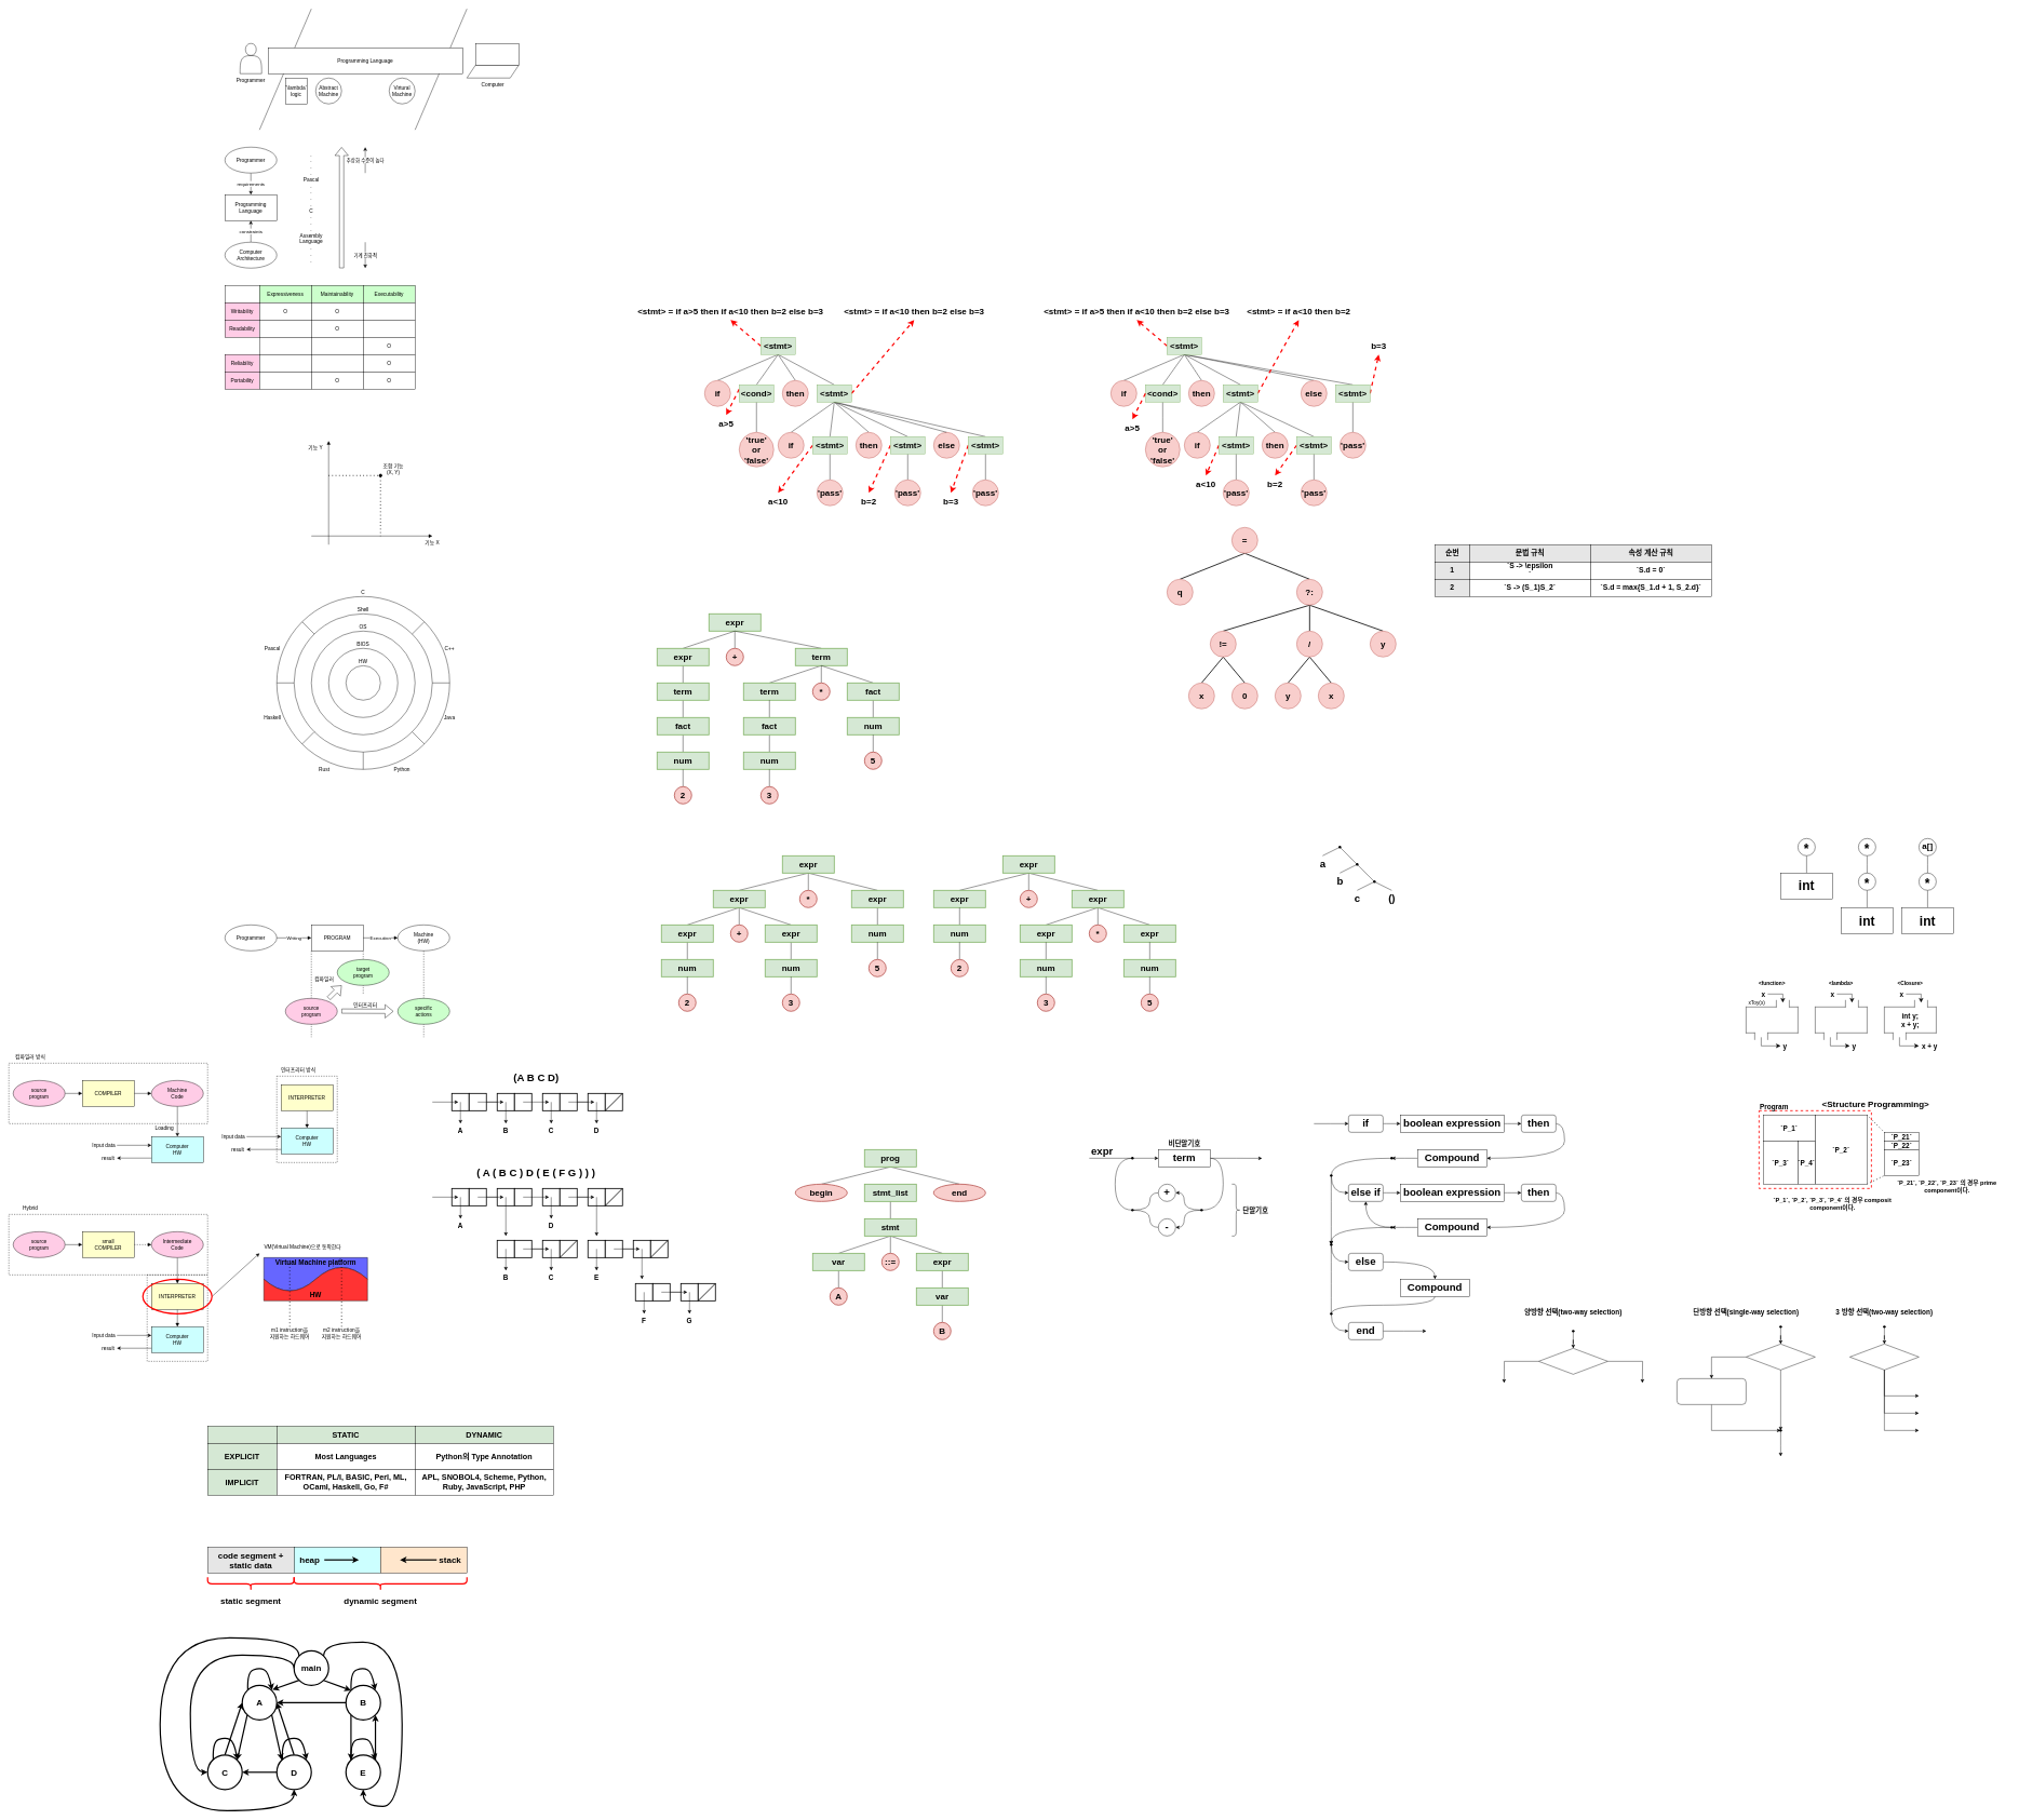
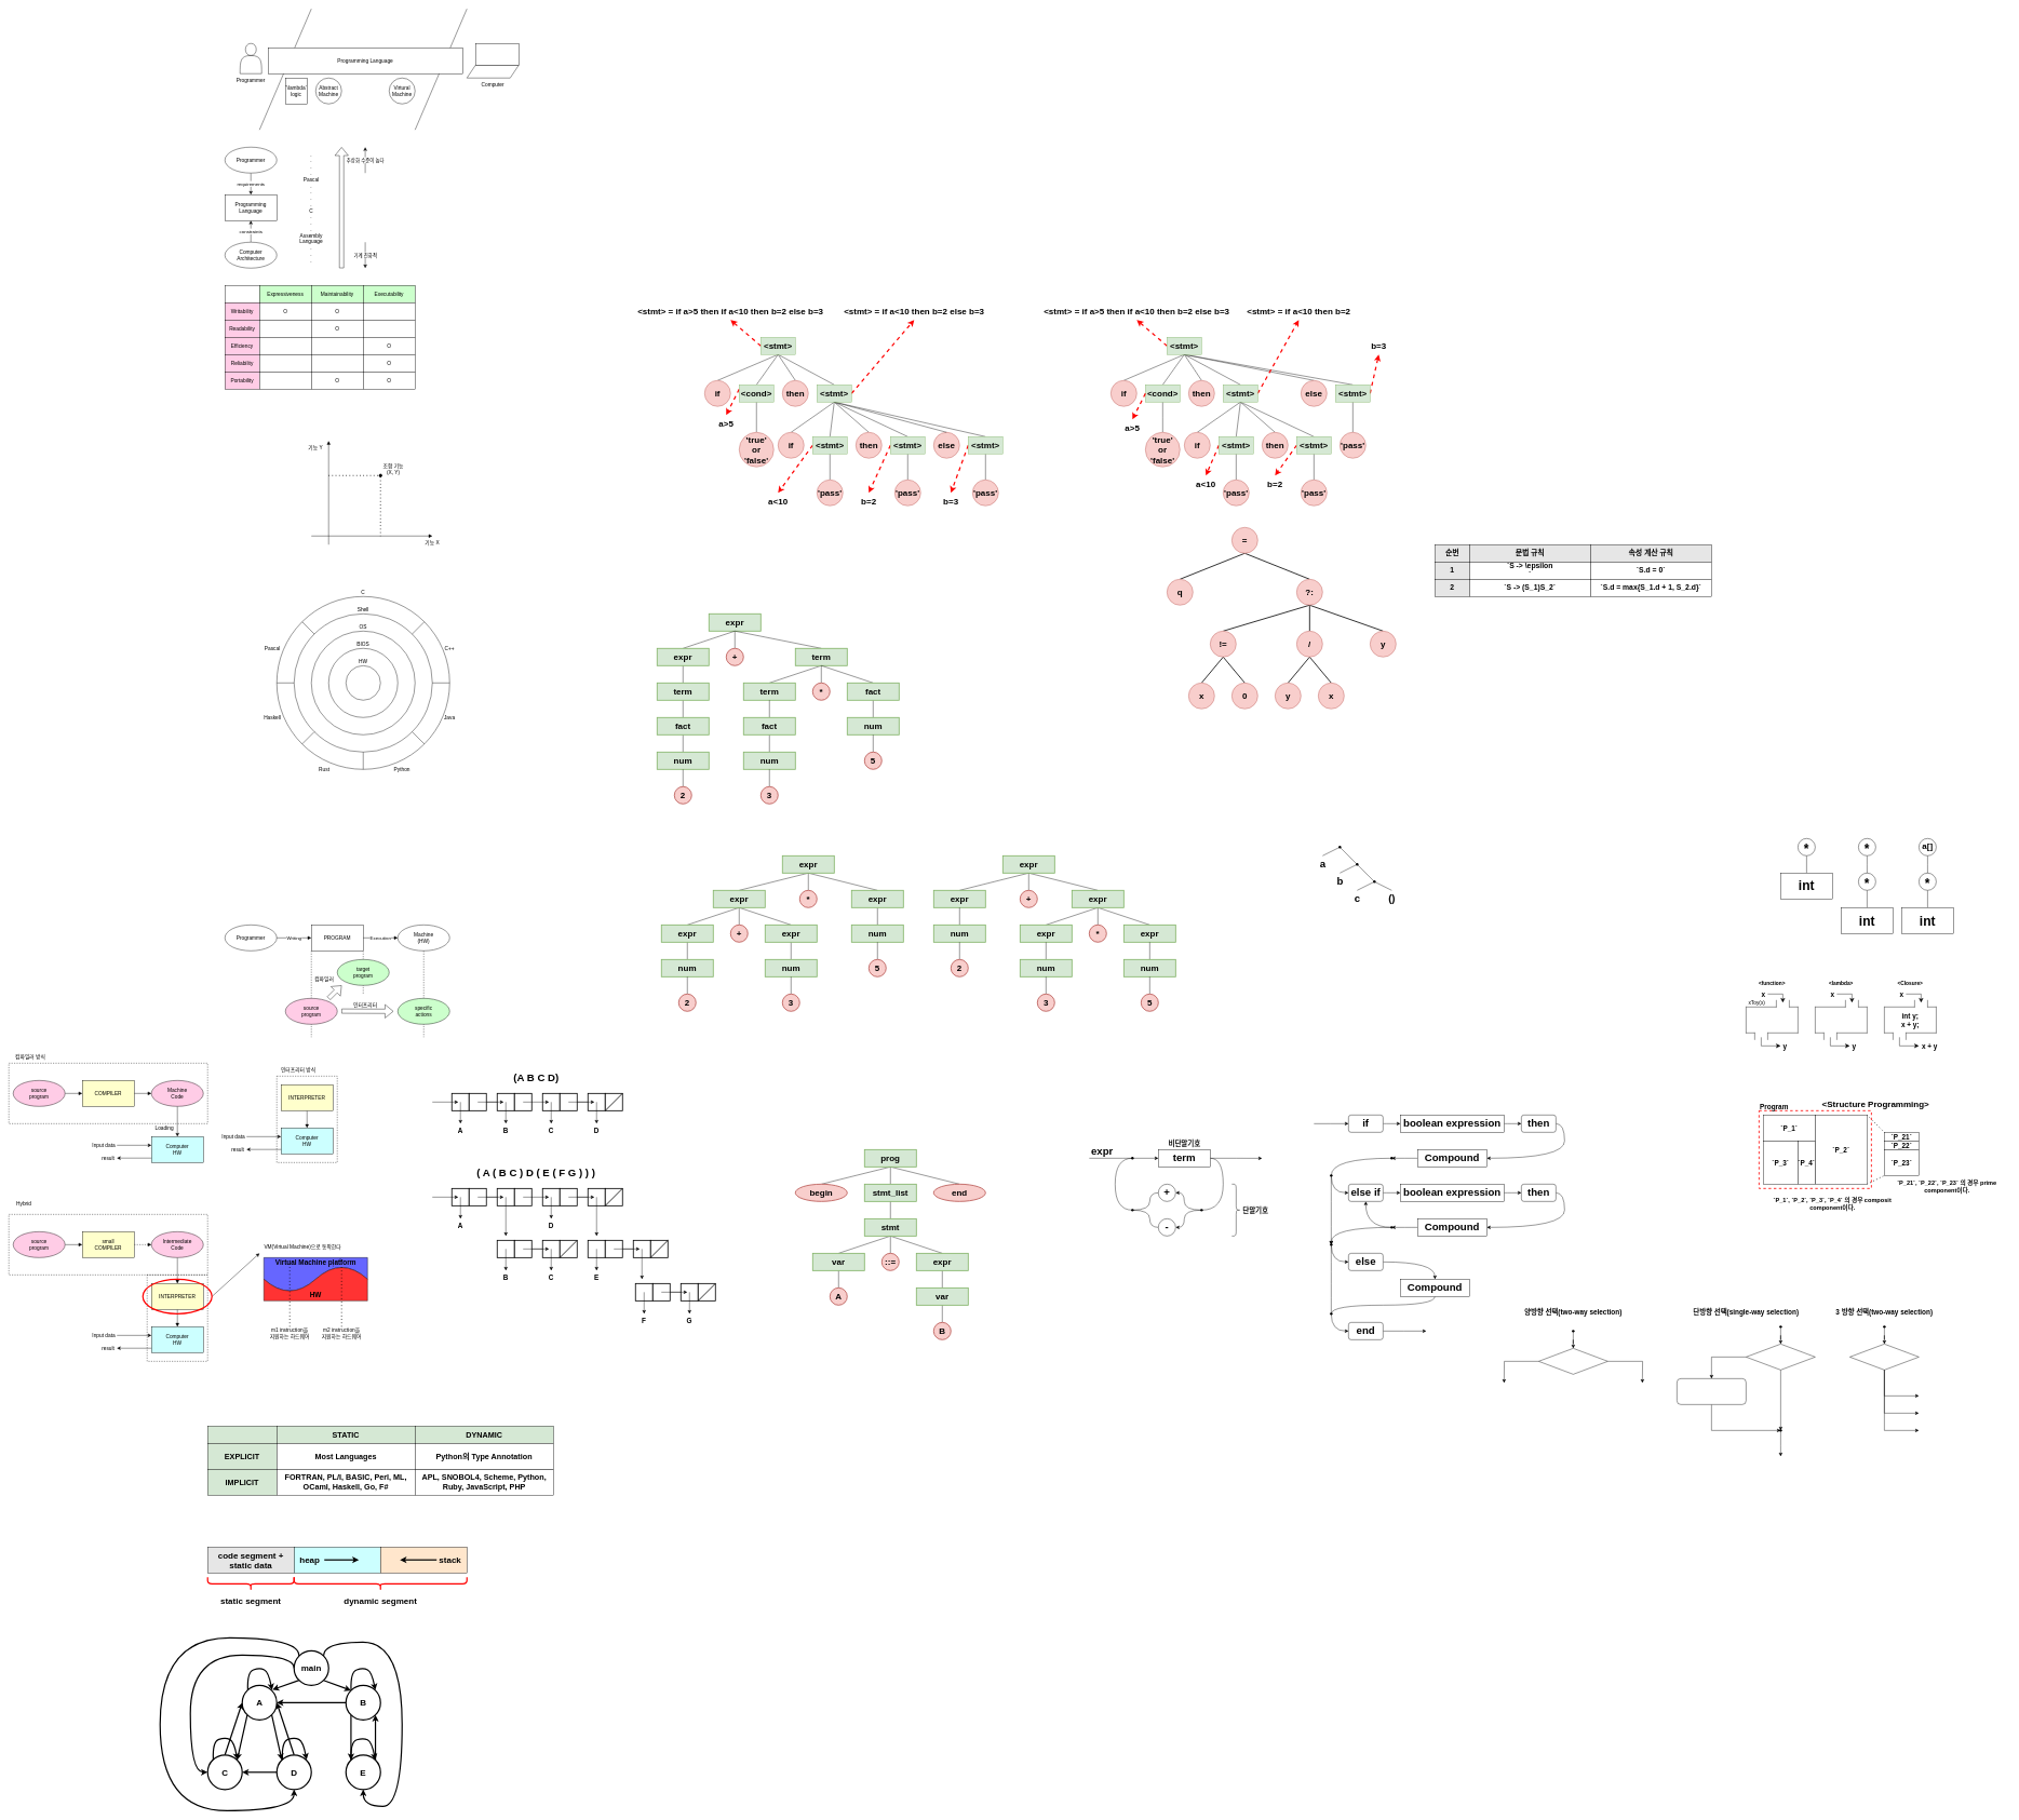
+ <mxCell id="33" value="Efficiency" style="rounded=0;whiteSpace=wrap;html=1;fillColor=#FFCCE6;" parent="1" vertex="1"><mxGeometry x="520" y="780" width="80" height="40" as="geometry" /></mxCell>
+ <mxCell id="220" style="edgeStyle=none;rounded=0;orthogonalLoop=1;jettySize=auto;html=1;exitX=0.5;exitY=1;exitDx=0;exitDy=0;entryX=0.5;entryY=0;entryDx=0;entryDy=0;fontSize=20;endArrow=none;endFill=0;" parent="1" source="222" target="224" edge="1"><mxGeometry relative="1" as="geometry" /></mxCell>
- <mxCell id="99" value="Hybrid" style="text;html=1;strokeColor=none;fillColor=none;align=center;verticalAlign=middle;whiteSpace=wrap;rounded=0;" parent="1" vertex="1"><mxGeometry x="20" y="2780" width="100" height="30" as="geometry" /></mxCell>
+ <mxCell id="99" value="Hybrid" style="text;html=1;strokeColor=none;fillColor=none;align=center;verticalAlign=middle;whiteSpace=wrap;rounded=0;" parent="1" vertex="1"><mxGeometry x="5" y="2770" width="100" height="30" as="geometry" /></mxCell>
